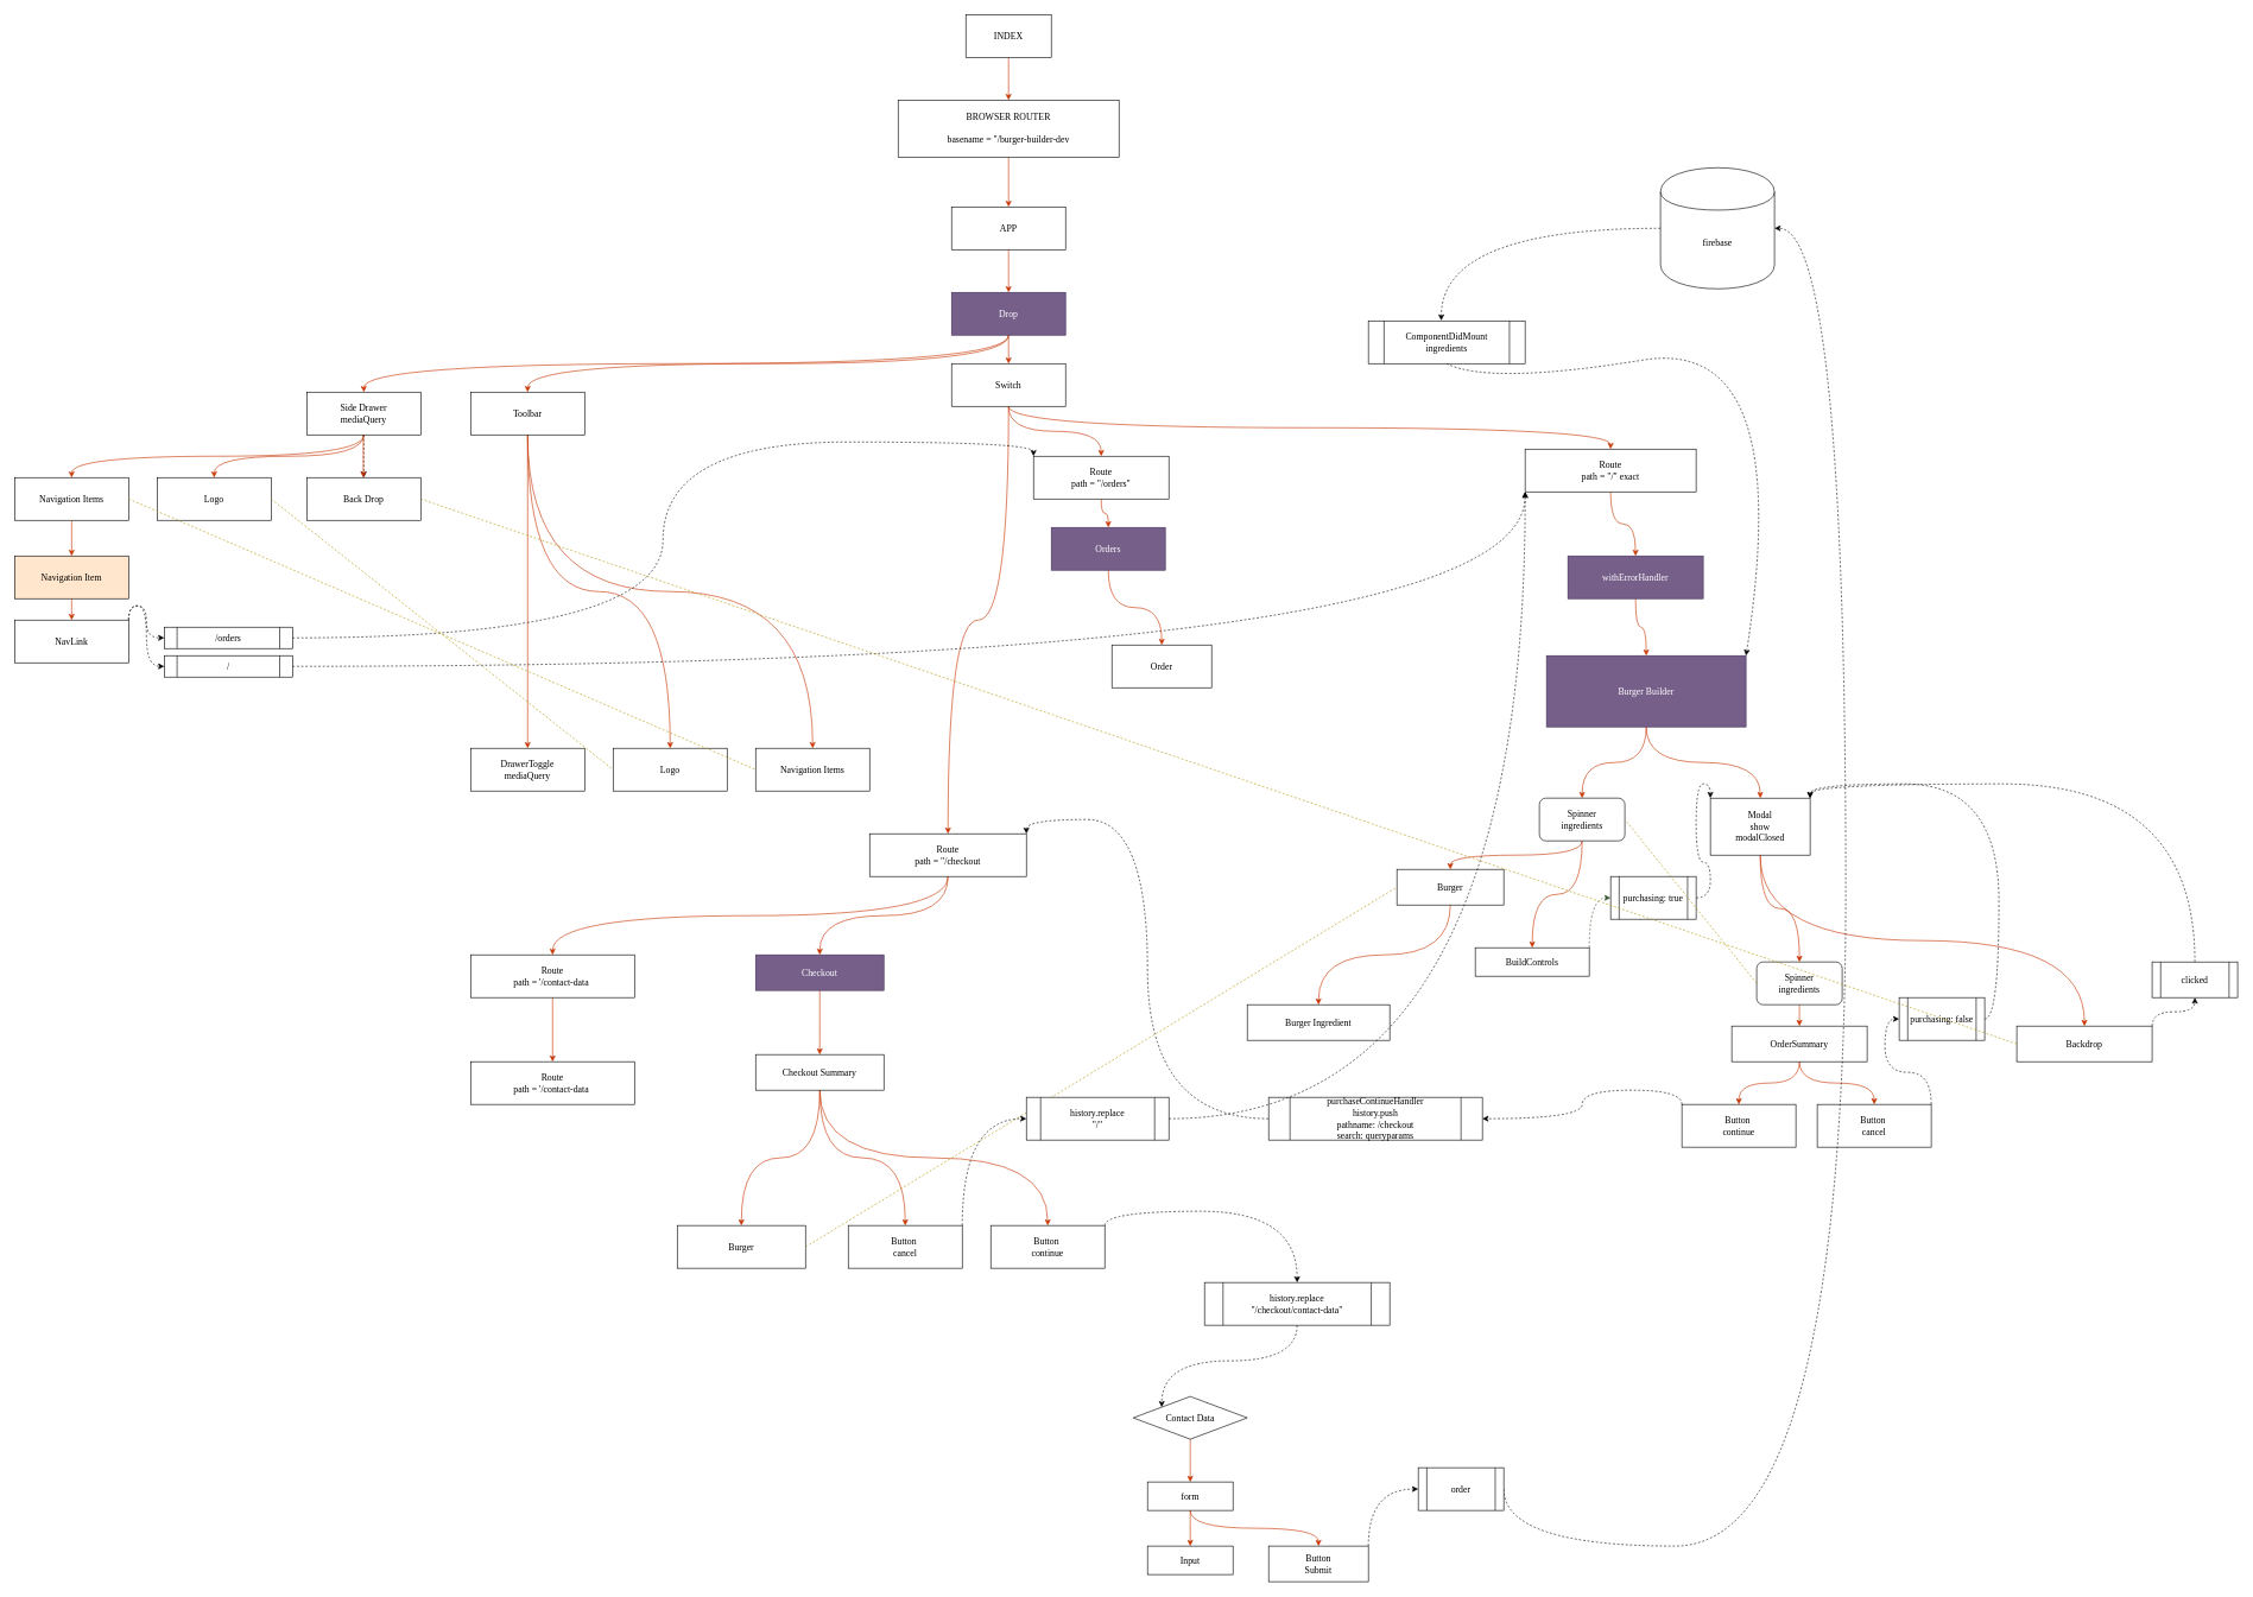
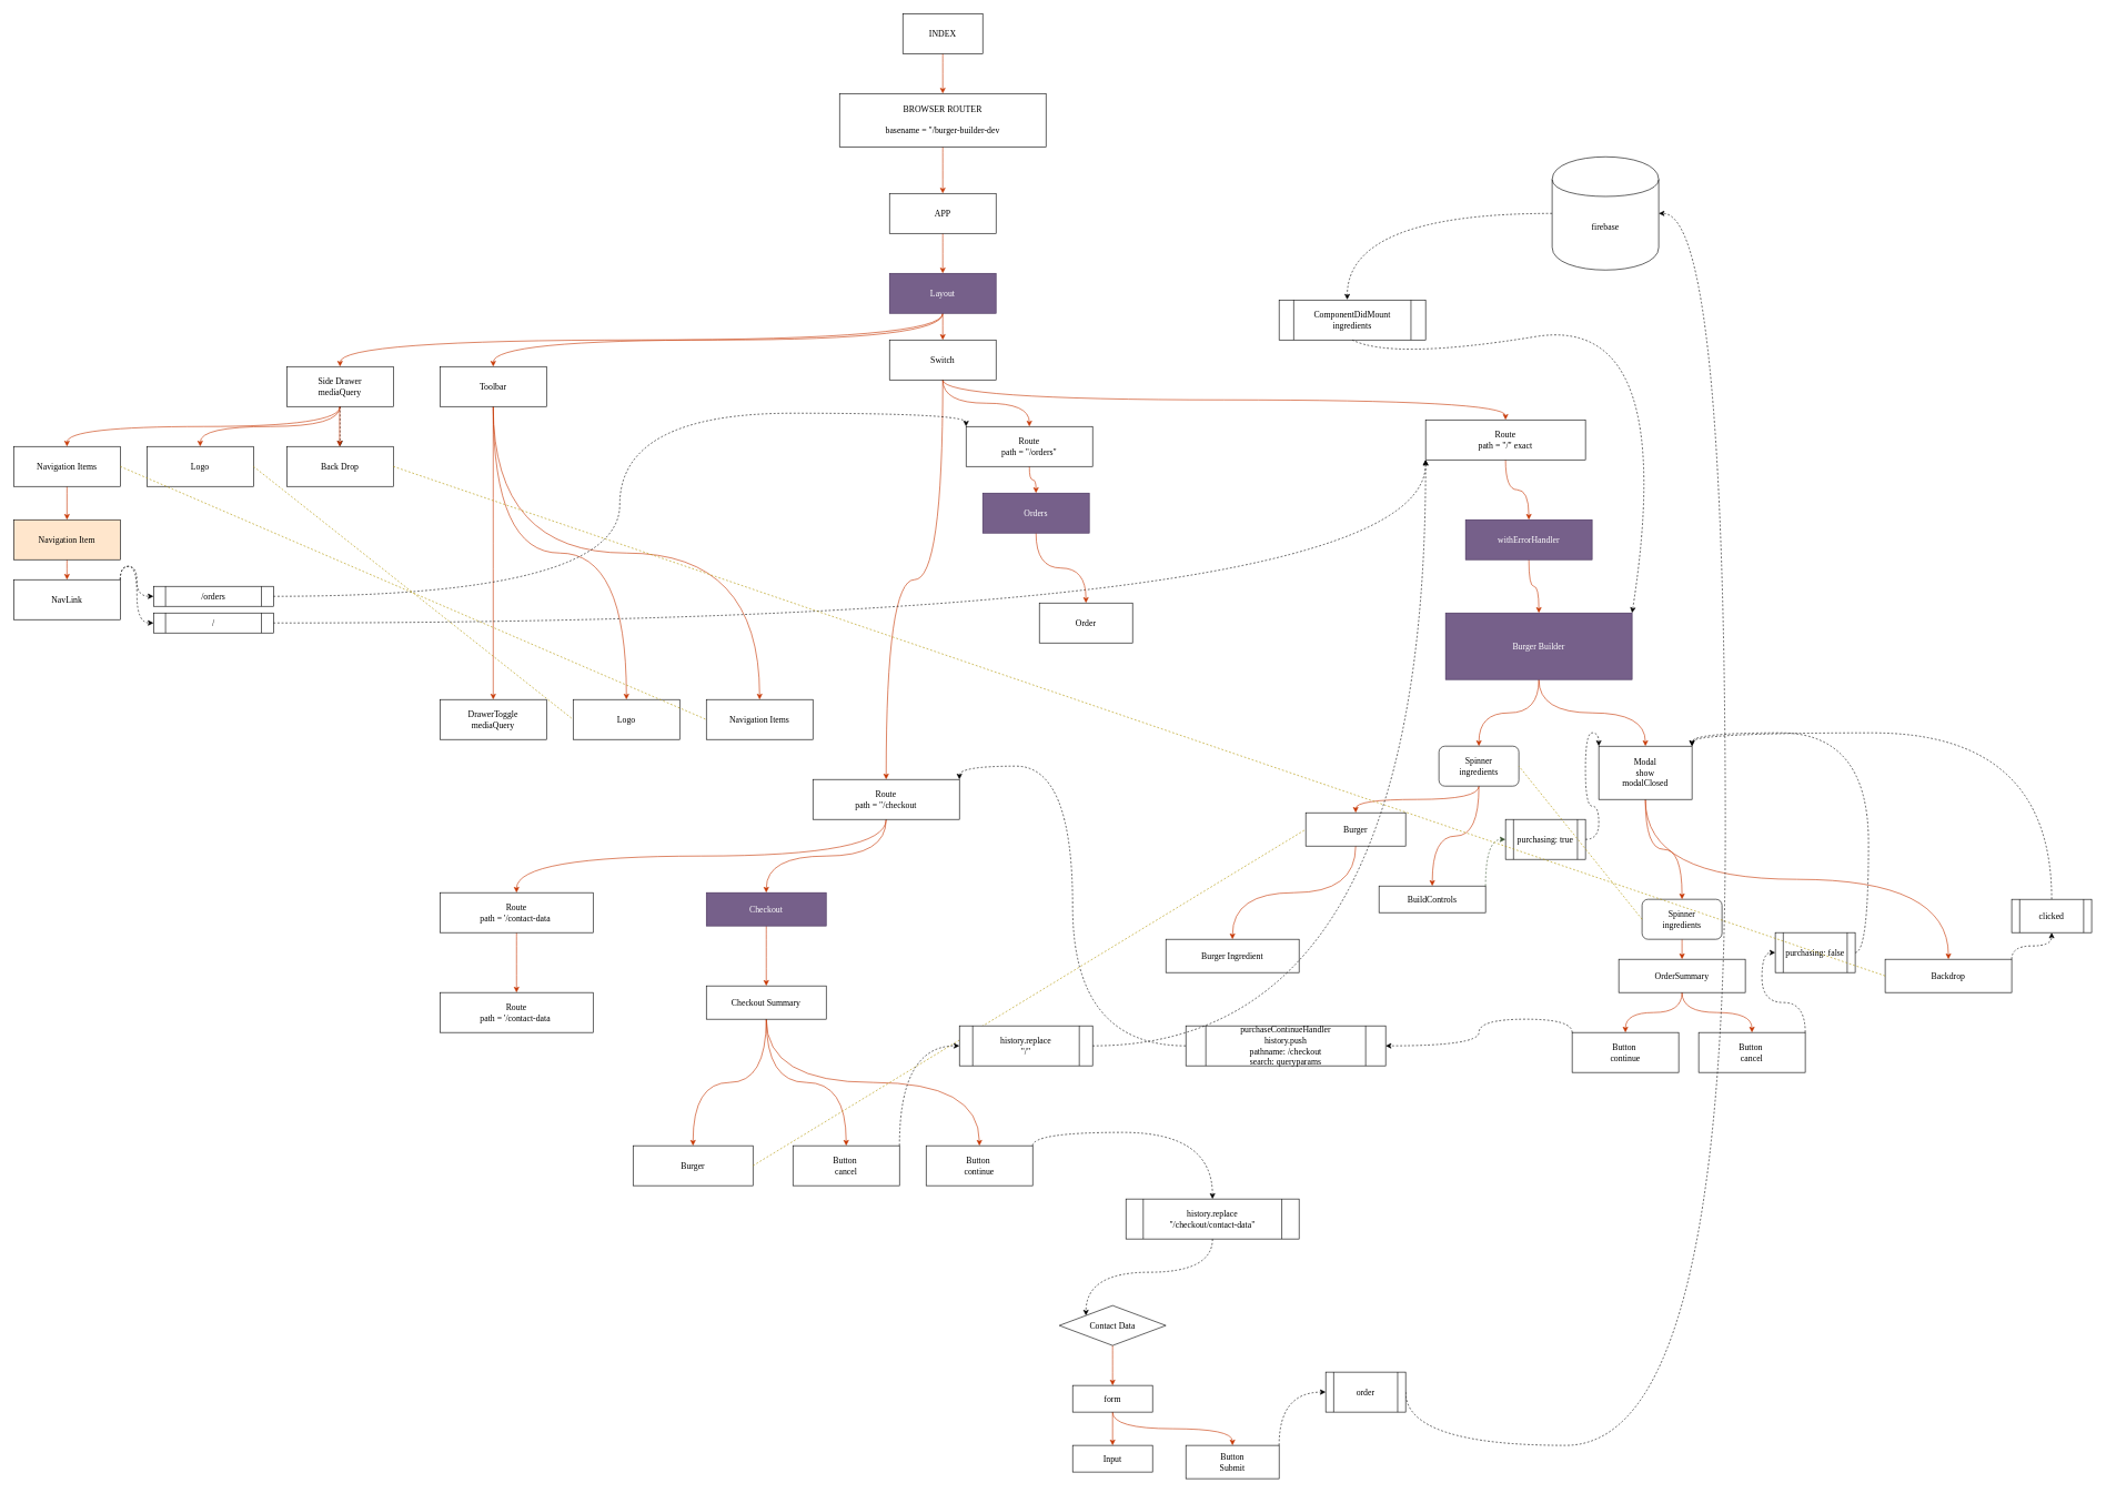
- <mxCell id="11" value="Drop" style="rounded=0;whiteSpace=wrap;html=1;fontFamily=dm mono;fontSize=13;FType=g;fillColor=#76608a;strokeColor=#432D57;fontColor=#ffffff;" parent="1" vertex="1"><mxGeometry x="1335" y="410" width="160" height="60" as="geometry" /></mxCell>
+ <mxCell id="11" value="Layout" style="rounded=0;whiteSpace=wrap;html=1;fontFamily=dm mono;fontSize=13;FType=g;fillColor=#76608a;strokeColor=#432D57;fontColor=#ffffff;" parent="1" vertex="1"><mxGeometry x="1335" y="410" width="160" height="60" as="geometry" /></mxCell>
